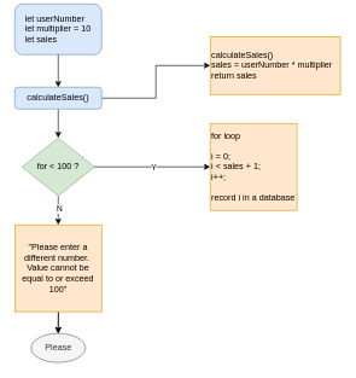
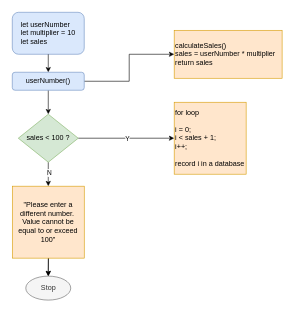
- <mxCell id="3" value="&lt;div style=&quot;text-align: left;&quot;&gt;&lt;span style=&quot;background-color: initial;&quot;&gt;let userNumber&lt;/span&gt;&lt;/div&gt;&lt;div style=&quot;text-align: left;&quot;&gt;&lt;span style=&quot;background-color: initial;&quot;&gt;let multiplier = 10&lt;/span&gt;&lt;/div&gt;&lt;div style=&quot;text-align: left;&quot;&gt;&lt;span style=&quot;background-color: initial;&quot;&gt;let sales&lt;/span&gt;&lt;/div&gt;" style="rounded=1;whiteSpace=wrap;html=1;fontSize=12;glass=0;strokeWidth=1;shadow=0;fillColor=#dae8fc;strokeColor=#6c8ebf;" vertex="1" parent="1"><mxGeometry x="20" y="5" width="120" height="70" as="geometry" /></mxCell>
+ <mxCell id="3" value="&lt;div style=&quot;text-align: left;&quot;&gt;&lt;span style=&quot;background-color: initial;&quot;&gt;let userNumber&lt;/span&gt;&lt;/div&gt;&lt;div style=&quot;text-align: left;&quot;&gt;&lt;span style=&quot;background-color: initial;&quot;&gt;let multiplier = 10&lt;/span&gt;&lt;/div&gt;&lt;div style=&quot;text-align: left;&quot;&gt;&lt;span style=&quot;background-color: initial;&quot;&gt;let sales&lt;/span&gt;&lt;/div&gt;" style="rounded=1;whiteSpace=wrap;html=1;fontSize=12;glass=0;strokeWidth=1;shadow=0;fillColor=#dae8fc;strokeColor=#6c8ebf;" vertex="1" parent="1"><mxGeometry x="20" y="20" width="120" height="70" as="geometry" /></mxCell>
- <mxCell id="17" value="&lt;div style=&quot;text-align: left;&quot;&gt;calculateSales()&lt;/div&gt;" style="rounded=1;whiteSpace=wrap;html=1;fontSize=12;glass=0;strokeWidth=1;shadow=0;fillColor=#dae8fc;strokeColor=#6c8ebf;" vertex="1" parent="1"><mxGeometry x="20" y="120" width="120" height="30" as="geometry" /></mxCell>
+ <mxCell id="17" value="&lt;div style=&quot;text-align: left;&quot;&gt;userNumber()&lt;/div&gt;" style="rounded=1;whiteSpace=wrap;html=1;fontSize=12;glass=0;strokeWidth=1;shadow=0;fillColor=#dae8fc;strokeColor=#6c8ebf;" vertex="1" parent="1"><mxGeometry x="20" y="120" width="120" height="30" as="geometry" /></mxCell>
- <mxCell id="8" value="for &amp;lt; 100 ?" style="rhombus;whiteSpace=wrap;html=1;shadow=0;fontFamily=Helvetica;fontSize=12;align=center;strokeWidth=1;spacing=6;spacingTop=0;fillColor=#d5e8d4;strokeColor=#82b366;" vertex="1" parent="1"><mxGeometry x="30" y="190" width="100" height="80" as="geometry" /></mxCell>
+ <mxCell id="8" value="sales &amp;lt; 100 ?" style="rhombus;whiteSpace=wrap;html=1;shadow=0;fontFamily=Helvetica;fontSize=12;align=center;strokeWidth=1;spacing=6;spacingTop=0;fillColor=#d5e8d4;strokeColor=#82b366;" vertex="1" parent="1"><mxGeometry x="30" y="190" width="100" height="80" as="geometry" /></mxCell>
- <mxCell id="11" value="Please" style="ellipse;whiteSpace=wrap;html=1;fillColor=#f5f5f5;fontColor=#333333;strokeColor=#666666;" vertex="1" parent="1"><mxGeometry x="42.5" y="460" width="75" height="40" as="geometry" /></mxCell>
+ <mxCell id="11" value="Stop" style="ellipse;whiteSpace=wrap;html=1;fillColor=#f5f5f5;fontColor=#333333;strokeColor=#666666;" vertex="1" parent="1"><mxGeometry x="42.5" y="460" width="75" height="40" as="geometry" /></mxCell>
